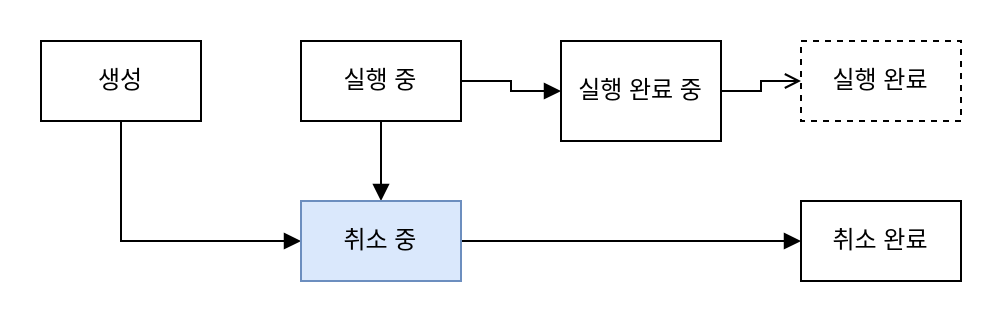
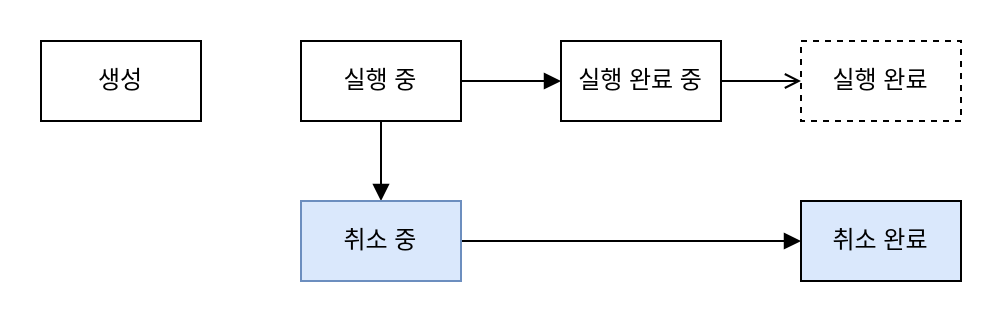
- <mxCell id="3" value="실행 완료 중" style="rounded=0;whiteSpace=wrap;html=1;" vertex="1" parent="1"><mxGeometry x="280" y="20" width="80" height="50" as="geometry" /></mxCell>
+ <mxCell id="3" value="실행 완료 중" style="rounded=0;whiteSpace=wrap;html=1;" vertex="1" parent="1"><mxGeometry x="280" y="20" width="80" height="40" as="geometry" /></mxCell>
- <mxCell id="4" style="edgeStyle=orthogonalEdgeStyle;rounded=0;orthogonalLoop=1;jettySize=auto;html=1;entryX=0;entryY=0.5;entryDx=0;entryDy=0;endArrow=block;endFill=1;" edge="1" parent="1" source="5" target="11"><mxGeometry relative="1" as="geometry"><Array as="points"><mxPoint x="60" y="120" /></Array></mxGeometry></mxCell>
- <mxCell id="12" value="취소 완료" style="rounded=0;whiteSpace=wrap;html=1;" vertex="1" parent="1"><mxGeometry x="400" y="100" width="80" height="40" as="geometry" /></mxCell>
+ <mxCell id="12" value="취소 완료" style="rounded=0;whiteSpace=wrap;html=1;fillColor=#dae8fc;" vertex="1" parent="1"><mxGeometry x="400" y="100" width="80" height="40" as="geometry" /></mxCell>
